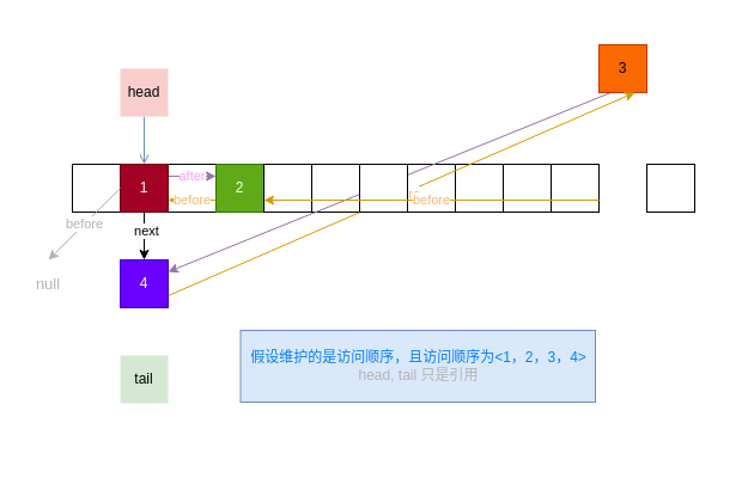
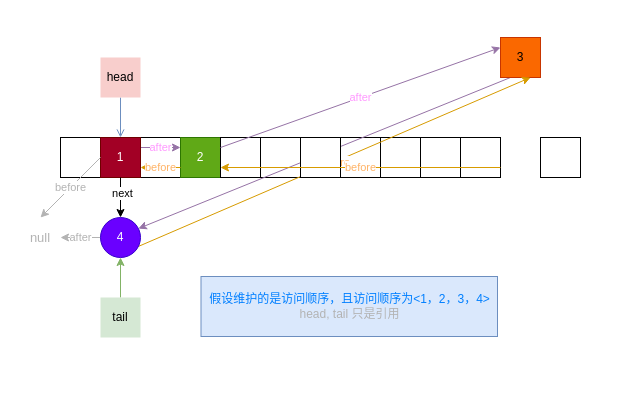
+ <mxCell id="28" value="&lt;font color=&quot;#ff99ff&quot;&gt;after&lt;/font&gt;" style="edgeStyle=none;html=1;exitX=1;exitY=0.25;exitDx=0;exitDy=0;entryX=0;entryY=0.25;entryDx=0;entryDy=0;fontColor=#007FFF;fillColor=#e1d5e7;strokeColor=#9673a6;" parent="1" source="6" target="14" edge="1"><mxGeometry relative="1" as="geometry" /></mxCell>
+ <mxCell id="17" value="after" style="edgeStyle=none;html=1;exitX=0;exitY=0.5;exitDx=0;exitDy=0;entryX=1;entryY=0.5;entryDx=0;entryDy=0;fontSize=11;fontColor=#B3B3B3;fillColor=#e1d5e7;strokeColor=#B3B3B3;" parent="1" source="18" target="31" edge="1"><mxGeometry relative="1" as="geometry"><mxPoint as="offset" /></mxGeometry></mxCell>
- <mxCell id="18" value="4" style="whiteSpace=wrap;html=1;aspect=fixed;fillColor=#6a00ff;fontColor=#ffffff;strokeColor=#3700CC;" parent="1" vertex="1"><mxGeometry x="100" y="217" width="40" height="40" as="geometry" /></mxCell>
+ <mxCell id="18" value="4" style="ellipse;whiteSpace=wrap;html=1;aspect=fixed;fillColor=#6a00ff;fontColor=#ffffff;strokeColor=#3700CC;" parent="1" vertex="1"><mxGeometry x="100" y="217" width="40" height="40" as="geometry" /></mxCell>
+ <mxCell id="24" style="edgeStyle=none;html=1;exitX=0.5;exitY=0;exitDx=0;exitDy=0;entryX=0.5;entryY=1;entryDx=0;entryDy=0;fontColor=#FFB366;fillColor=#d5e8d4;strokeColor=#82b366;" parent="1" source="25" target="18" edge="1"><mxGeometry relative="1" as="geometry" /></mxCell>
